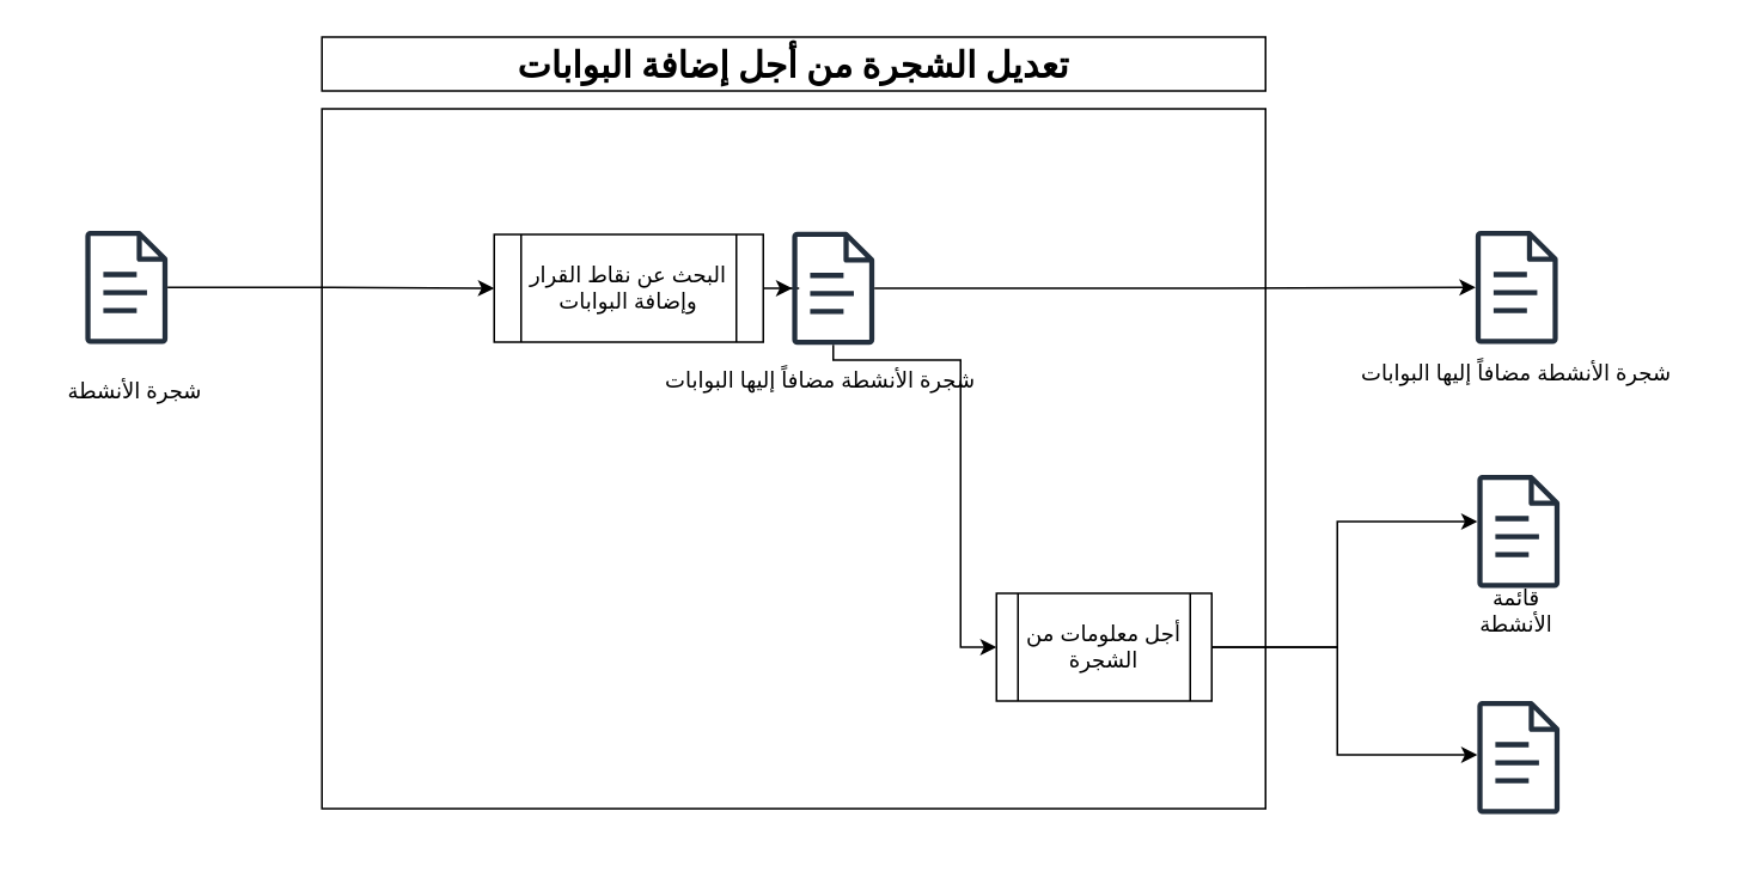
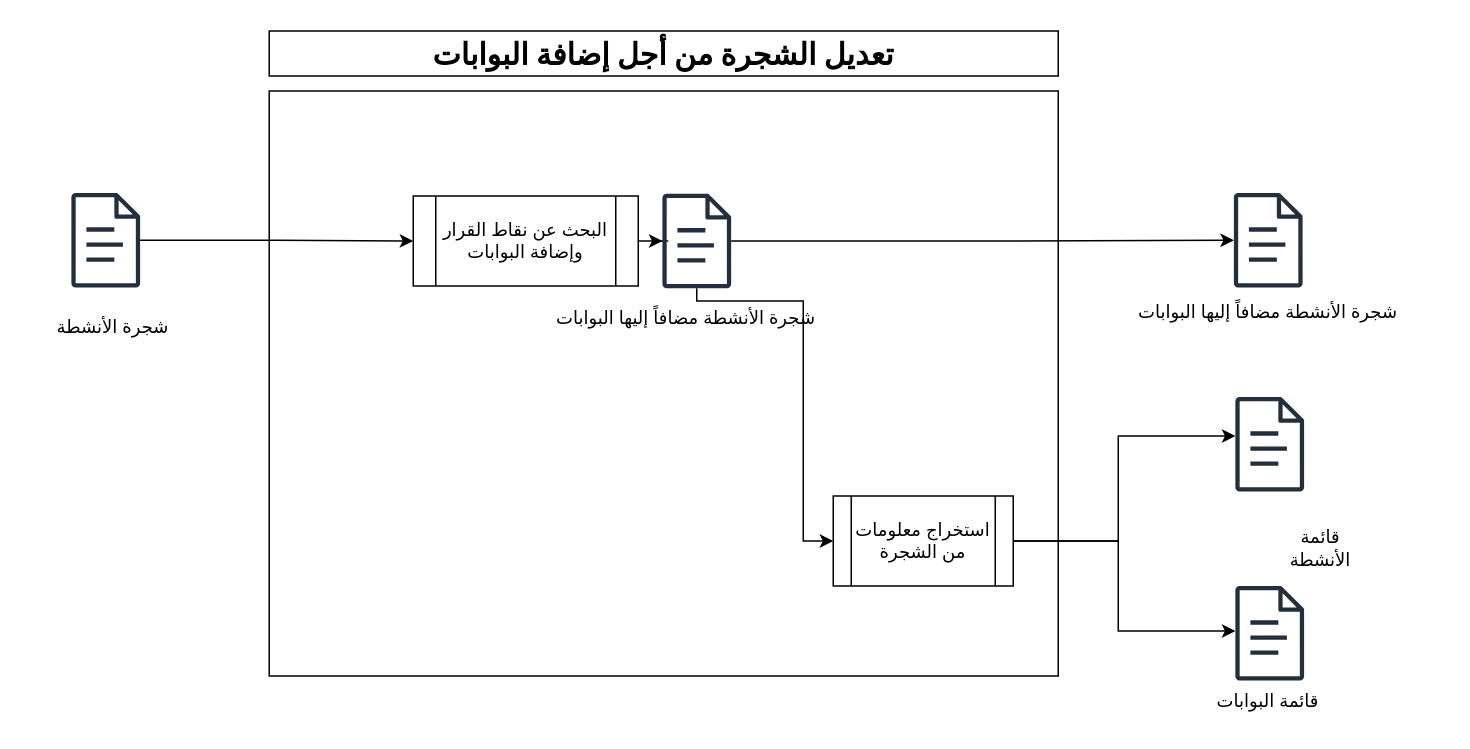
- <mxCell id="20" value="قائمة الأنشطة" style="text;html=1;align=center;verticalAlign=middle;whiteSpace=wrap;rounded=0;" vertex="1" parent="1"><mxGeometry x="809.99" y="330" width="70" height="20" as="geometry" /></mxCell>
+ <mxCell id="20" value="قائمة الأنشطة" style="text;html=1;align=center;verticalAlign=middle;whiteSpace=wrap;rounded=0;" vertex="1" parent="1"><mxGeometry x="844.99" y="355" width="70" height="20" as="geometry" /></mxCell>
- <mxCell id="17" value="أجل معلومات من الشجرة" style="shape=process;whiteSpace=wrap;html=1;backgroundOutline=1;" vertex="1" parent="1"><mxGeometry x="555" y="330" width="120" height="60" as="geometry" /></mxCell>
+ <mxCell id="17" value="استخراج معلومات من الشجرة" style="shape=process;whiteSpace=wrap;html=1;backgroundOutline=1;" vertex="1" parent="1"><mxGeometry x="555" y="330" width="120" height="60" as="geometry" /></mxCell>
+ <mxCell id="18" value="قائمة البوابات" style="text;html=1;align=center;verticalAlign=middle;whiteSpace=wrap;rounded=0;" vertex="1" parent="1"><mxGeometry x="809.99" y="457" width="70" height="20" as="geometry" /></mxCell>
